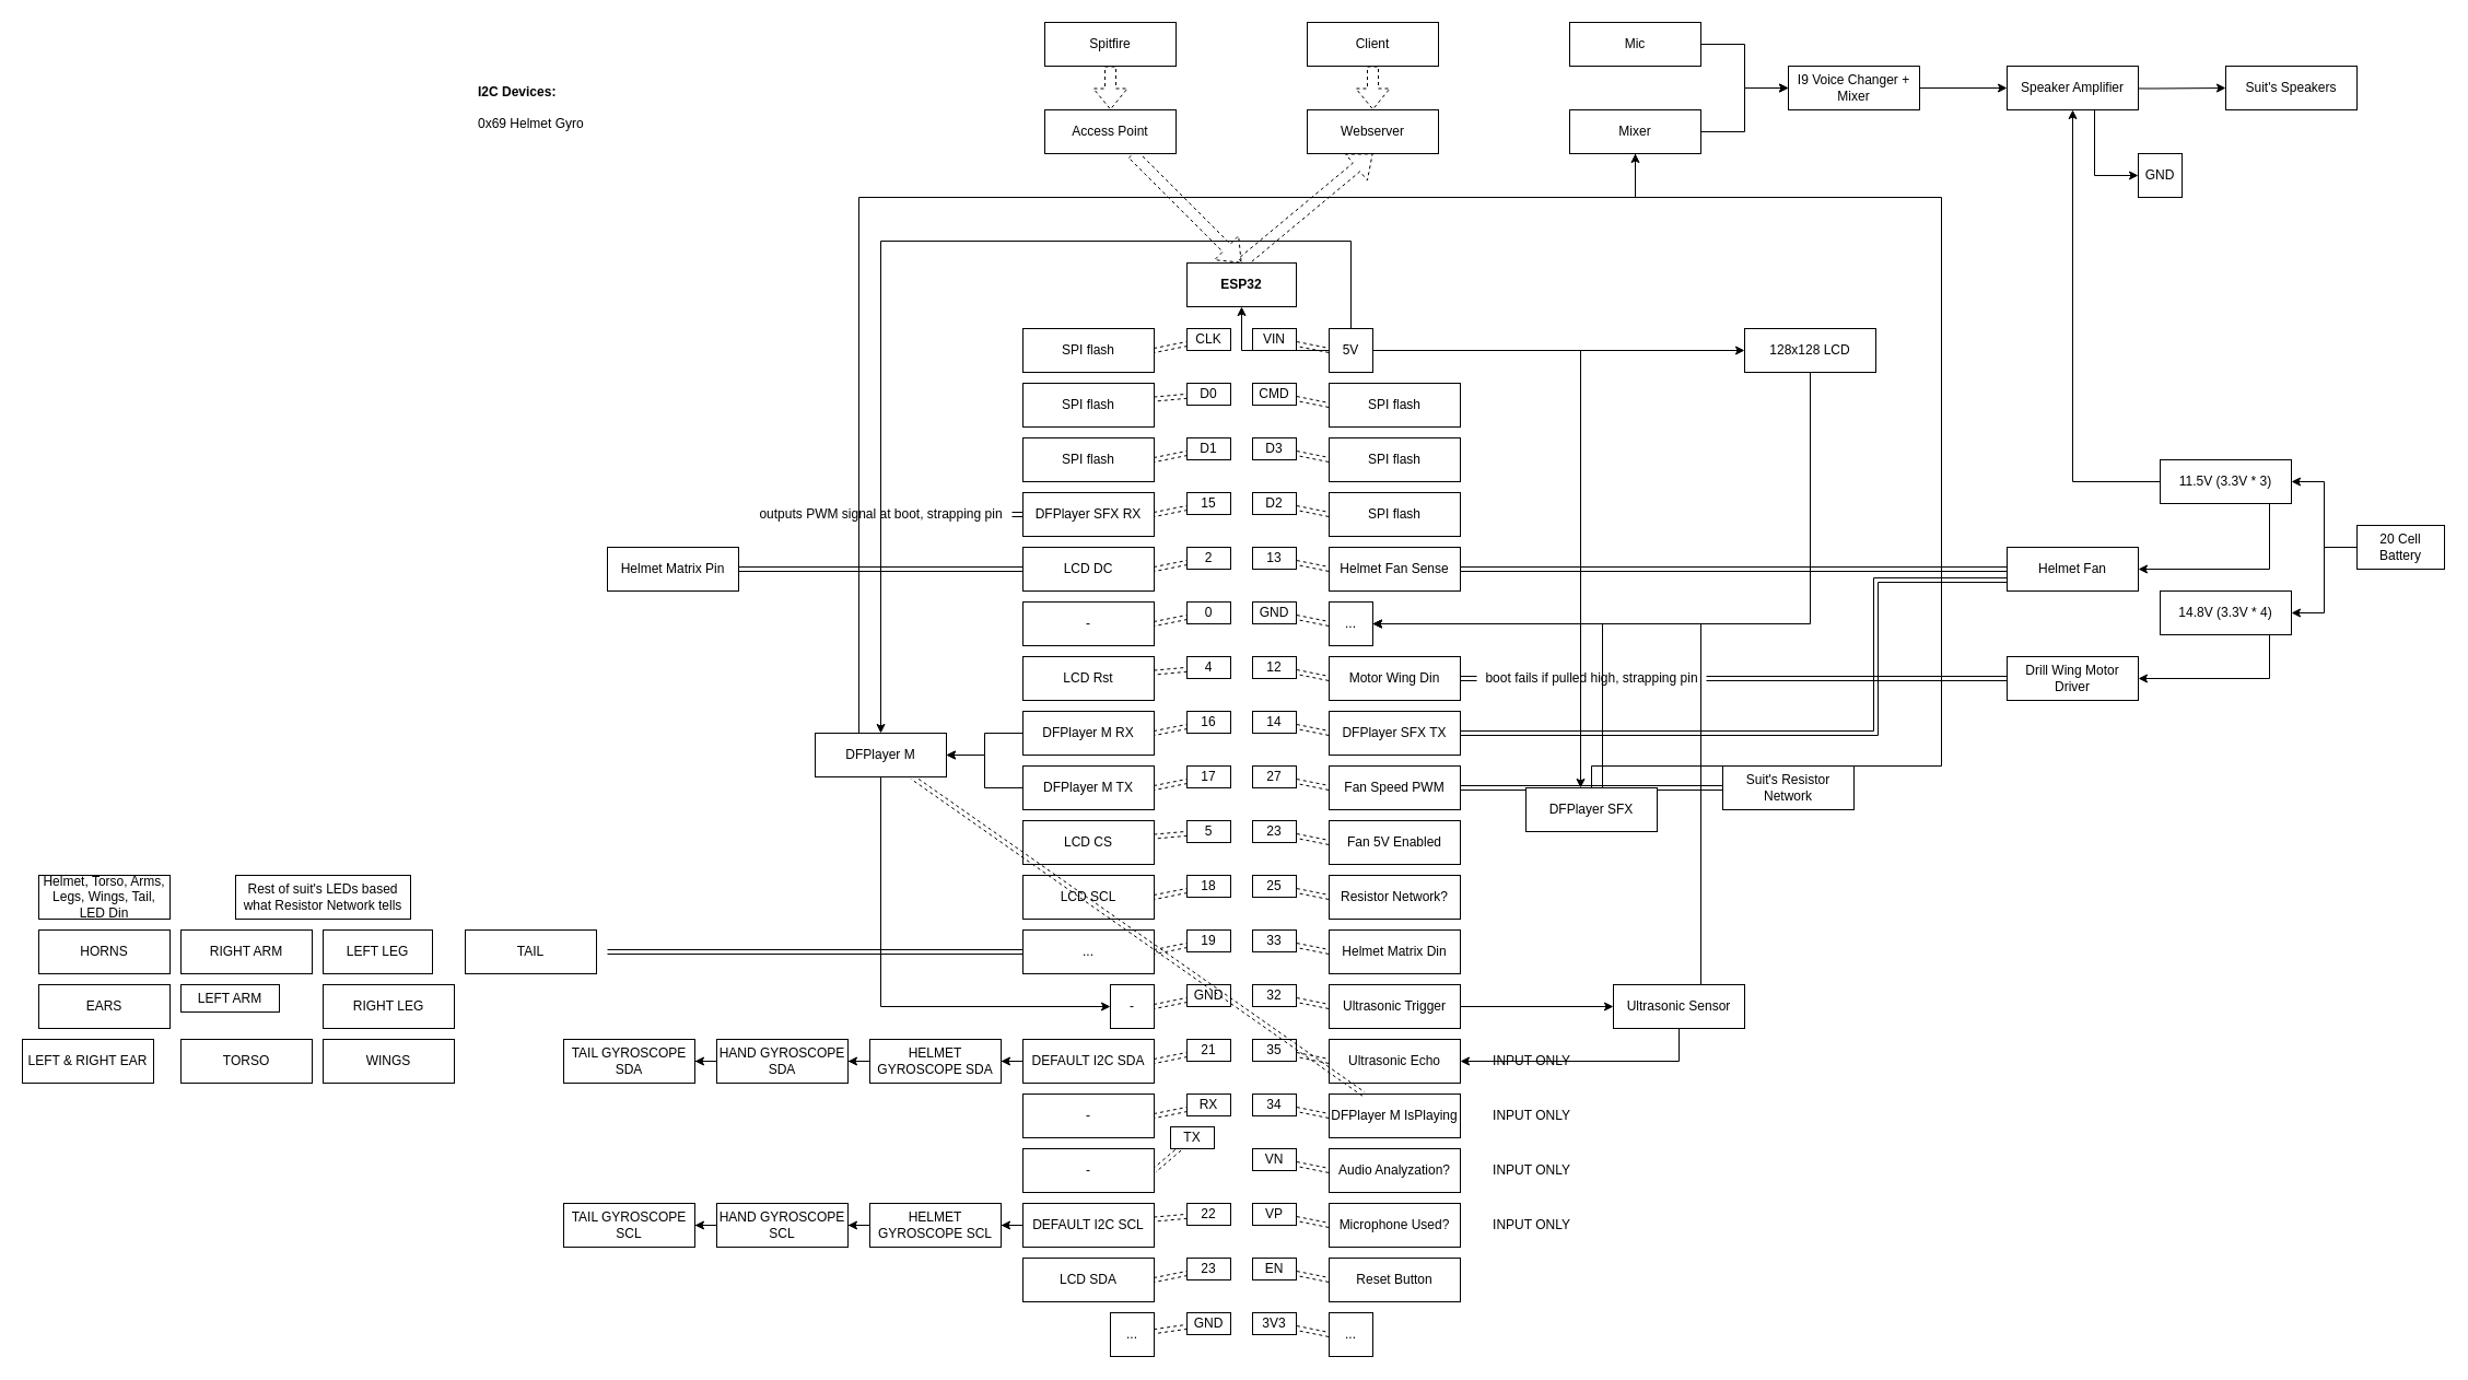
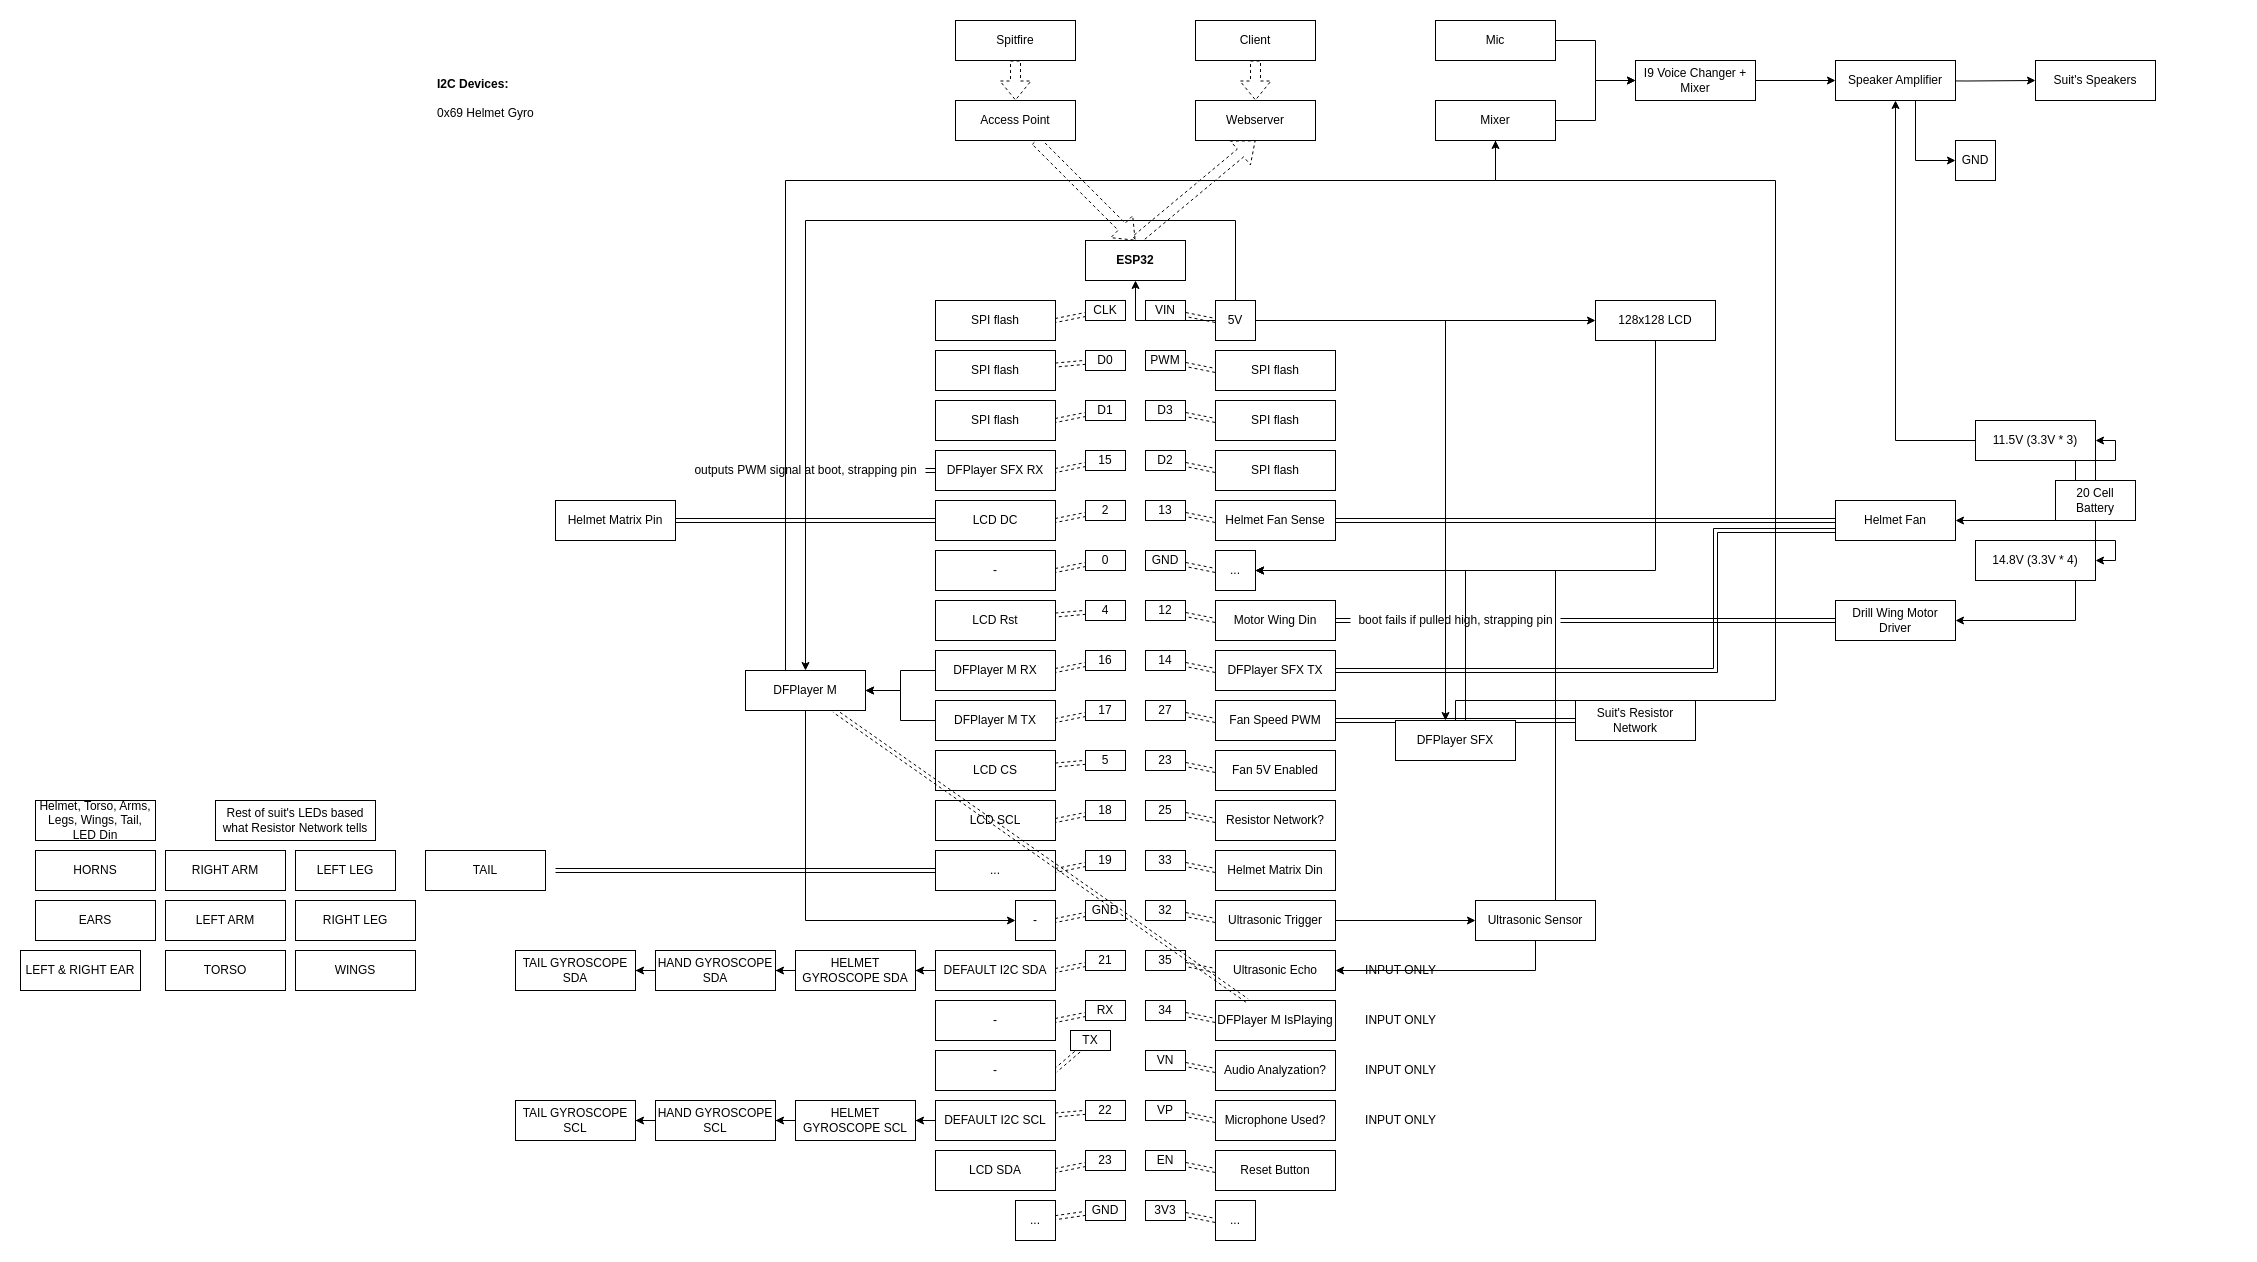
- <mxCell id="53" value="CMD" style="rounded=0;whiteSpace=wrap;html=1;" parent="1" vertex="1"><mxGeometry x="1145" y="350" width="40" height="20" as="geometry" /></mxCell>
+ <mxCell id="53" value="PWM" style="rounded=0;whiteSpace=wrap;html=1;" parent="1" vertex="1"><mxGeometry x="1145" y="350" width="40" height="20" as="geometry" /></mxCell>
- <mxCell id="185" value="20 Cell Battery" style="whiteSpace=wrap;html=1;" parent="1" vertex="1"><mxGeometry x="2155" y="480" width="80" height="40" as="geometry" /></mxCell>
+ <mxCell id="185" value="20 Cell Battery" style="whiteSpace=wrap;html=1;" parent="1" vertex="1"><mxGeometry x="2055" y="480" width="80" height="40" as="geometry" /></mxCell>
- <mxCell id="152" value="LEFT ARM" style="rounded=0;whiteSpace=wrap;html=1;" parent="1" vertex="1"><mxGeometry x="165" y="900" width="90" height="25" as="geometry" /></mxCell>
+ <mxCell id="152" value="LEFT ARM" style="rounded=0;whiteSpace=wrap;html=1;" parent="1" vertex="1"><mxGeometry x="165" y="900" width="120" height="40" as="geometry" /></mxCell>
